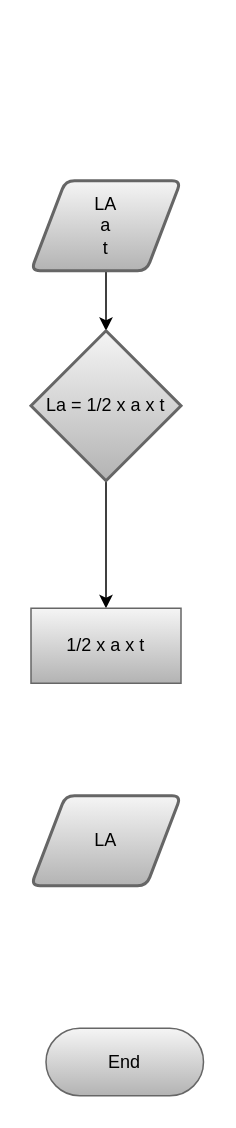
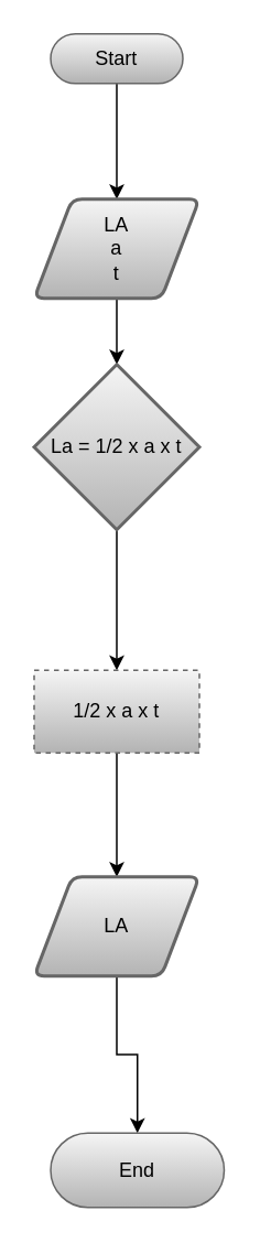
+ <mxCell id="3" value="Start" style="html=1;dashed=0;whiteSpace=wrap;shape=mxgraph.dfd.start;fillColor=#f5f5f5;gradientColor=#b3b3b3;strokeColor=#666666;" vertex="1" parent="1"><mxGeometry x="30" y="20" width="80" height="30" as="geometry" /></mxCell>
+ <mxCell id="2" style="edgeStyle=orthogonalEdgeStyle;rounded=0;orthogonalLoop=1;jettySize=auto;html=1;exitX=0.5;exitY=0.5;exitDx=0;exitDy=15;exitPerimeter=0;" edge="1" parent="1" source="3" target="5"><mxGeometry relative="1" as="geometry"><mxPoint x="70" y="120" as="targetPoint" /></mxGeometry></mxCell>
- <mxCell id="9" value="1/2 x a x t" style="html=1;dashed=0;whiteSpace=wrap;fillColor=#f5f5f5;gradientColor=#b3b3b3;strokeColor=#666666;" vertex="1" parent="1"><mxGeometry x="20" y="405" width="100" height="50" as="geometry" /></mxCell>
+ <mxCell id="9" value="1/2 x a x t" style="html=1;dashed=1;whiteSpace=wrap;fillColor=#f5f5f5;gradientColor=#b3b3b3;strokeColor=#666666;" vertex="1" parent="1"><mxGeometry x="20" y="405" width="100" height="50" as="geometry" /></mxCell>
+ <mxCell id="8" style="edgeStyle=orthogonalEdgeStyle;rounded=0;orthogonalLoop=1;jettySize=auto;html=1;exitX=0.5;exitY=1;exitDx=0;exitDy=0;" edge="1" parent="1" source="9" target="11"><mxGeometry relative="1" as="geometry"><mxPoint x="70" y="560" as="targetPoint" /></mxGeometry></mxCell>
+ <mxCell id="10" style="edgeStyle=orthogonalEdgeStyle;rounded=0;orthogonalLoop=1;jettySize=auto;html=1;exitX=0.5;exitY=1;exitDx=0;exitDy=0;" edge="1" parent="1" source="11" target="12"><mxGeometry relative="1" as="geometry"><mxPoint x="70" y="700" as="targetPoint" /></mxGeometry></mxCell>
